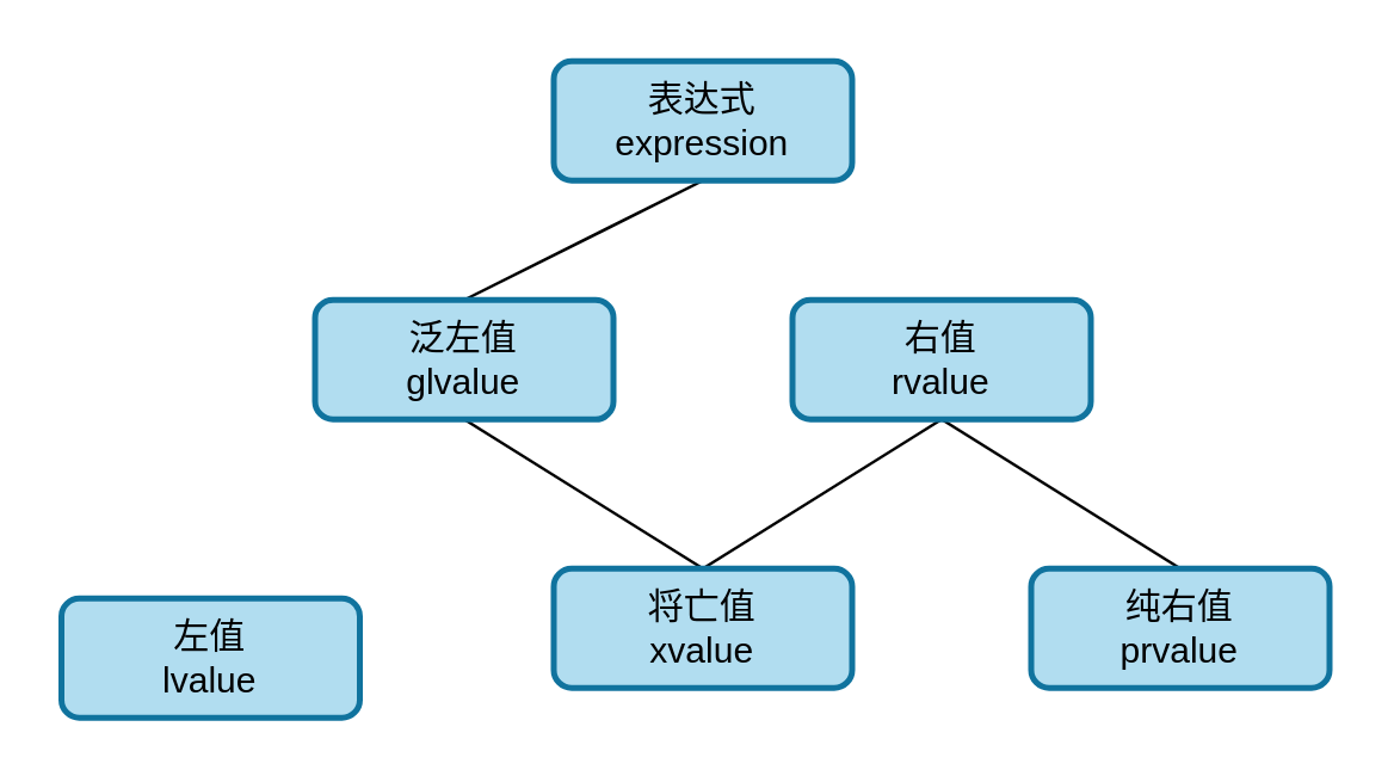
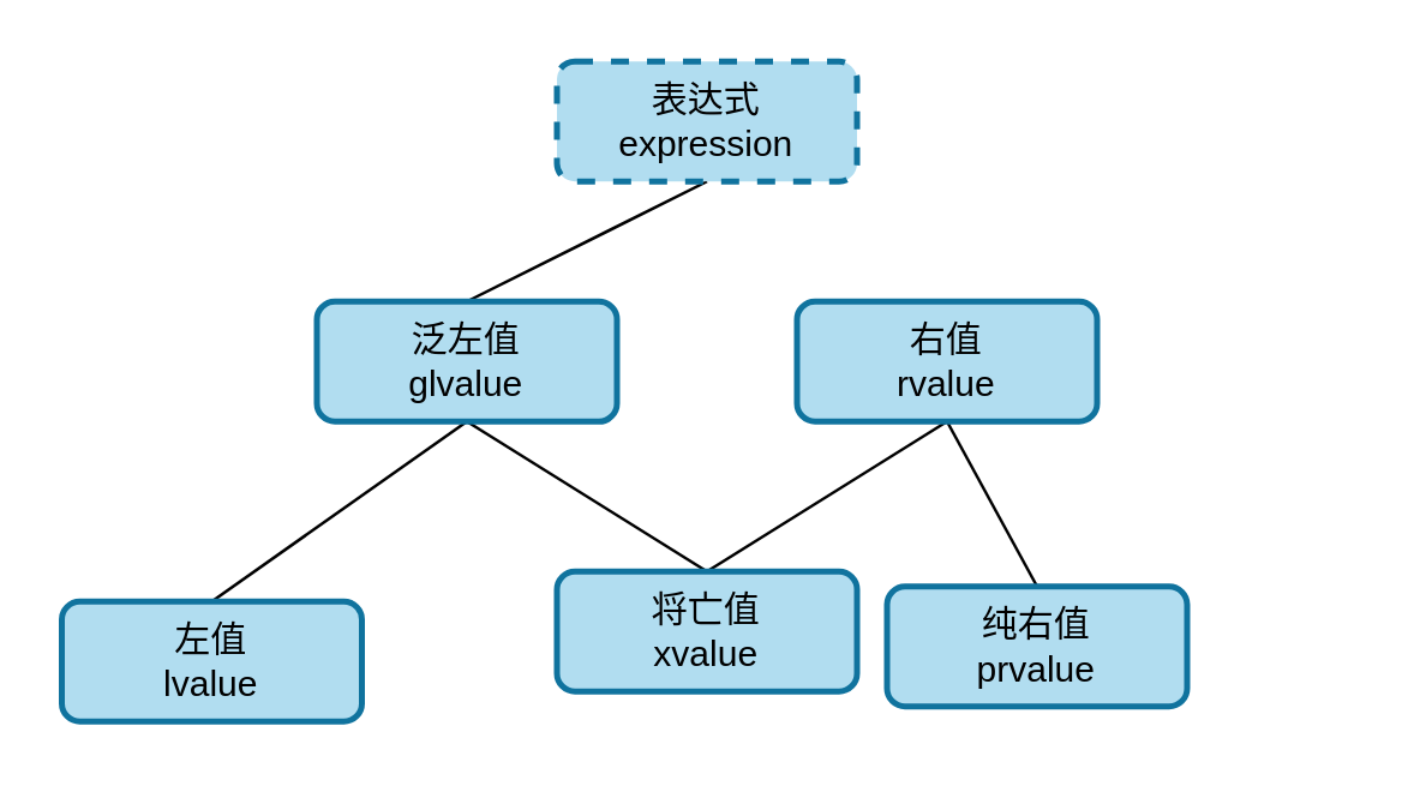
- <mxCell id="3" value="表达式&lt;br&gt;expression" style="rounded=1;whiteSpace=wrap;html=1;strokeWidth=2;fillWeight=4;hachureGap=8;hachureAngle=45;fillColor=#b1ddf0;sketch=0;strokeColor=#10739e;shadow=0;glass=0;" parent="1" vertex="1"><mxGeometry x="185" y="20" width="100" height="40" as="geometry" /></mxCell>
+ <mxCell id="3" value="表达式&lt;br&gt;expression" style="rounded=1;whiteSpace=wrap;html=1;strokeWidth=2;fillWeight=4;hachureGap=8;hachureAngle=45;fillColor=#b1ddf0;sketch=0;strokeColor=#10739e;shadow=0;glass=0;dashed=1;" parent="1" vertex="1"><mxGeometry x="185" y="20" width="100" height="40" as="geometry" /></mxCell>
+ <mxCell id="4" style="edgeStyle=none;rounded=0;orthogonalLoop=1;jettySize=auto;html=1;exitX=0.5;exitY=1;exitDx=0;exitDy=0;entryX=0.5;entryY=0;entryDx=0;entryDy=0;endArrow=none;endFill=0;" parent="1" source="6" target="10" edge="1"><mxGeometry relative="1" as="geometry" /></mxCell>
- <mxCell id="12" value="纯右值&lt;br&gt;prvalue" style="rounded=1;whiteSpace=wrap;html=1;strokeWidth=2;fillWeight=4;hachureGap=8;hachureAngle=45;fillColor=#b1ddf0;sketch=0;strokeColor=#10739e;shadow=0;glass=0;" parent="1" vertex="1"><mxGeometry x="345" y="190" width="100" height="40" as="geometry" /></mxCell>
+ <mxCell id="12" value="纯右值&lt;br&gt;prvalue" style="rounded=1;whiteSpace=wrap;html=1;strokeWidth=2;fillWeight=4;hachureGap=8;hachureAngle=45;fillColor=#b1ddf0;sketch=0;strokeColor=#10739e;shadow=0;glass=0;" parent="1" vertex="1"><mxGeometry x="295" y="195" width="100" height="40" as="geometry" /></mxCell>
